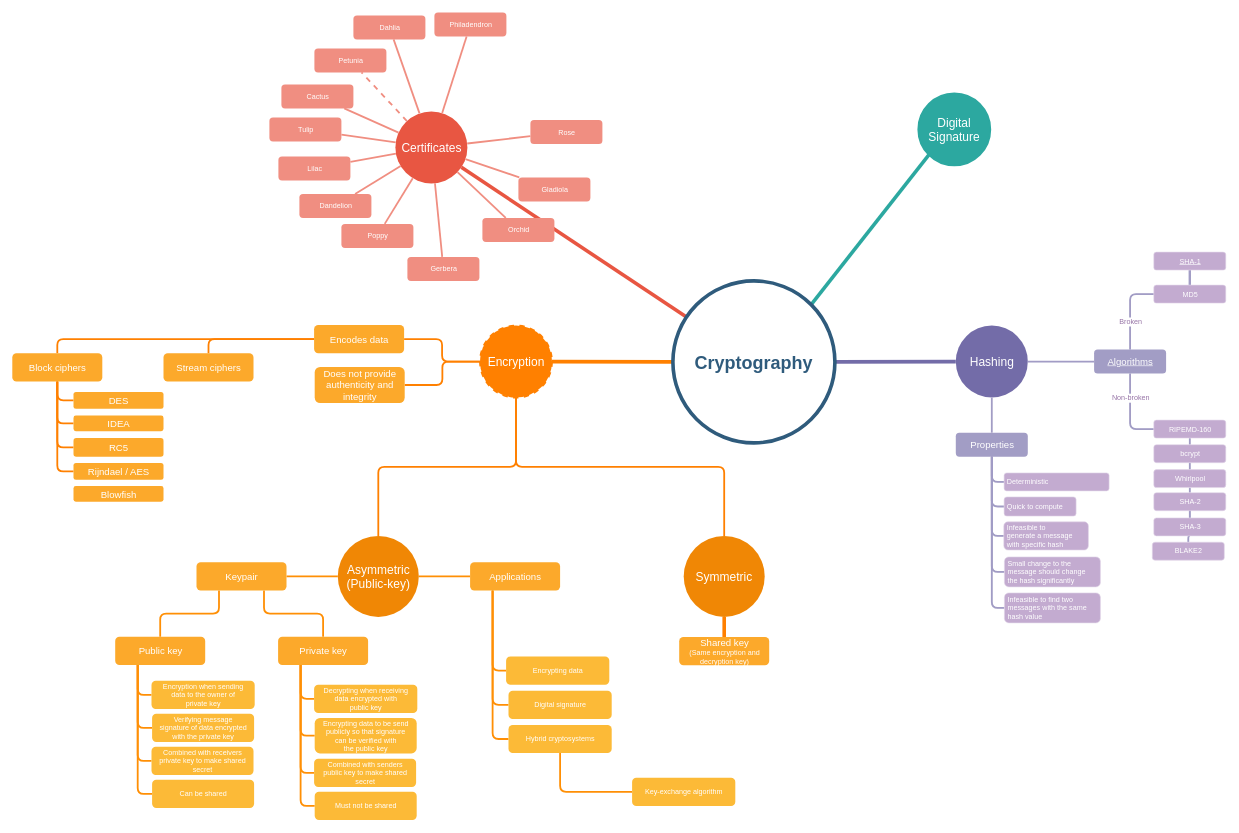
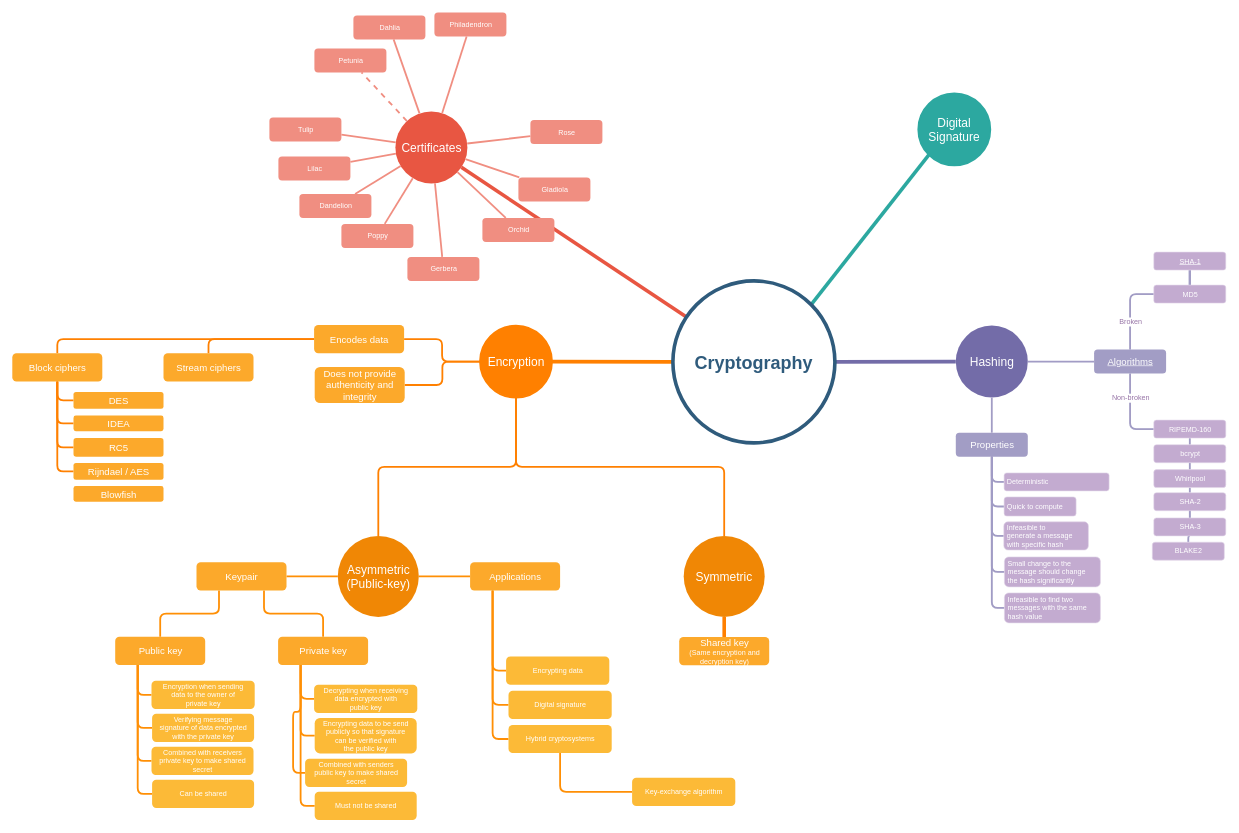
- <mxCell id="31" value="Cactus" style="rounded=1;fillColor=#f08e81;strokeColor=none;strokeWidth=3;shadow=0;html=1;fontColor=#FFFFFF;" parent="1" vertex="1"><mxGeometry x="468.5" y="140" width="120" height="40" as="geometry" /></mxCell>
- <mxCell id="44" value="" style="edgeStyle=none;endArrow=none;strokeWidth=3;strokeColor=#F08E81;html=1;" parent="1" source="7" target="31" edge="1"><mxGeometry x="128.5" y="-726" width="100" height="100" as="geometry"><mxPoint x="288.5" y="-835" as="sourcePoint" /><mxPoint x="388.5" y="-935" as="targetPoint" /></mxGeometry></mxCell>
- <mxCell id="103" value="Encryption&lt;br&gt;" style="ellipse;whiteSpace=wrap;html=1;shadow=0;fontFamily=Helvetica;fontSize=20;fontColor=#FFFFFF;align=center;strokeWidth=3;fillColor=#FF8000;strokeColor=#FF8000;dashed=1;" vertex="1" parent="1"><mxGeometry x="799.5" y="542" width="120" height="120" as="geometry" /></mxCell>
+ <mxCell id="103" value="Encryption&lt;br&gt;" style="ellipse;whiteSpace=wrap;html=1;shadow=0;fontFamily=Helvetica;fontSize=20;fontColor=#FFFFFF;align=center;strokeWidth=3;fillColor=#FF8000;strokeColor=#FF8000;" vertex="1" parent="1"><mxGeometry x="799.5" y="542" width="120" height="120" as="geometry" /></mxCell>
- <mxCell id="92" value="Combined with senders&lt;br&gt;public key to make shared&lt;br&gt;secret&lt;br&gt;" style="rounded=1;fillColor=#FCBA37;strokeColor=none;strokeWidth=3;shadow=0;html=1;fontColor=#FFFFFF;" parent="1" vertex="1"><mxGeometry x="523" y="1264" width="170" height="47" as="geometry" /></mxCell>
+ <mxCell id="92" value="Combined with senders&lt;br&gt;public key to make shared&lt;br&gt;secret&lt;br&gt;" style="rounded=1;fillColor=#FCBA37;strokeColor=none;strokeWidth=3;shadow=0;html=1;fontColor=#FFFFFF;" parent="1" vertex="1"><mxGeometry x="508" y="1264" width="170" height="47" as="geometry" /></mxCell>
